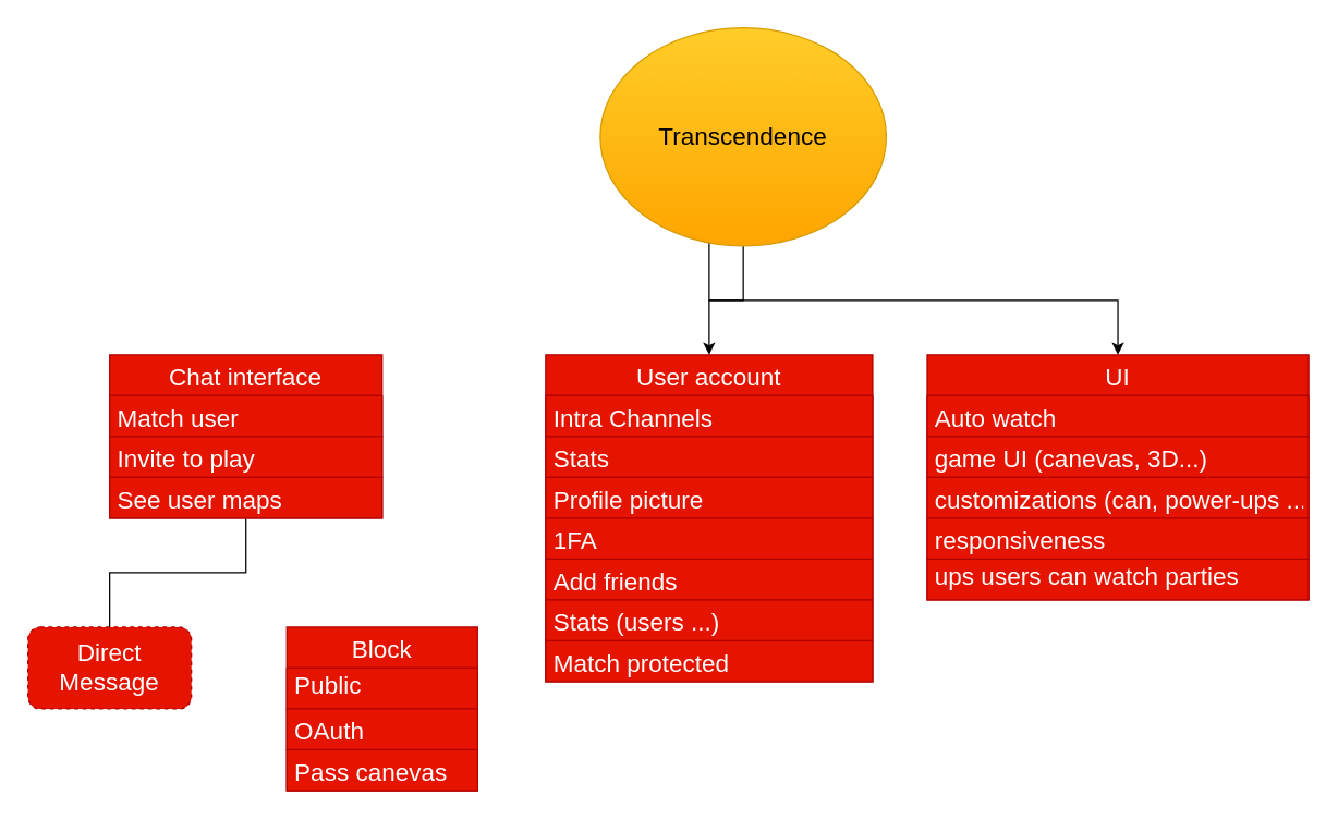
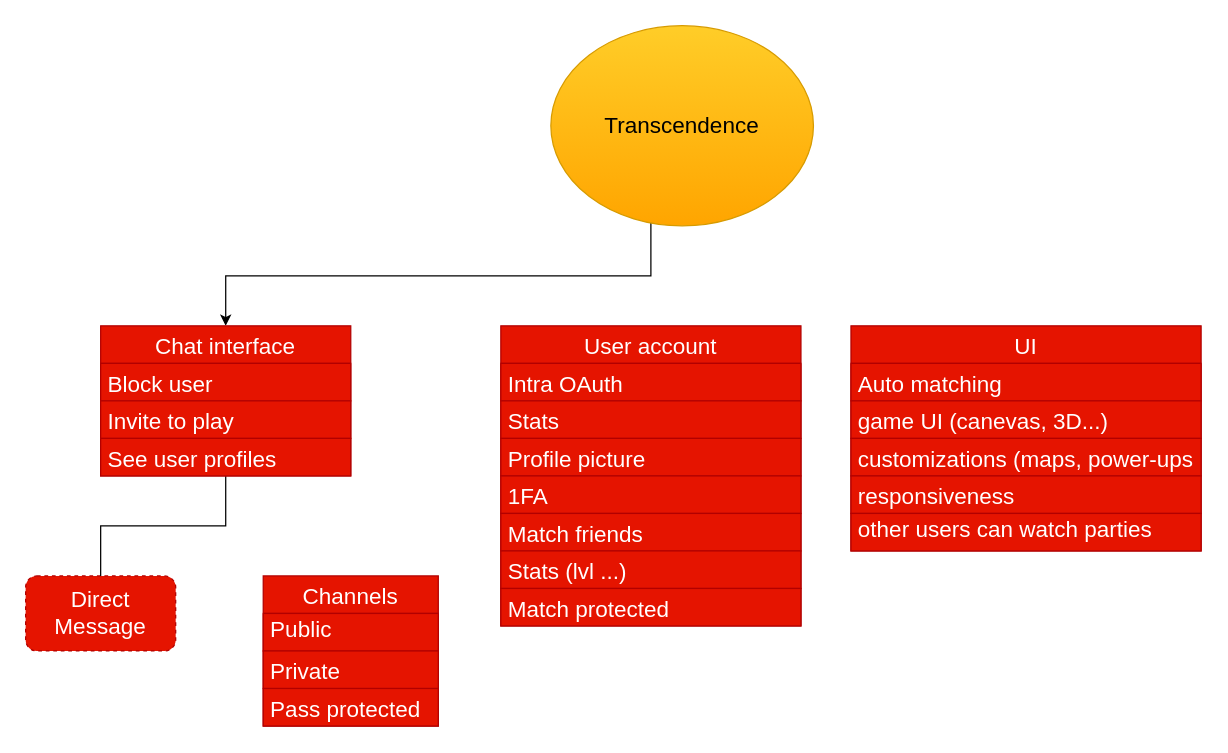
- <mxCell id="3" style="edgeStyle=orthogonalEdgeStyle;rounded=0;orthogonalLoop=1;jettySize=auto;html=1;fontSize=18;" parent="1" source="5" target="16" edge="1"><mxGeometry relative="1" as="geometry" /></mxCell>
+ <mxCell id="2" style="edgeStyle=orthogonalEdgeStyle;rounded=0;orthogonalLoop=1;jettySize=auto;html=1;fontSize=18;entryX=0.5;entryY=0;entryDx=0;entryDy=0;" parent="1" source="5" target="8" edge="1"><mxGeometry relative="1" as="geometry"><Array as="points"><mxPoint x="520" y="220" /><mxPoint x="180" y="220" /></Array></mxGeometry></mxCell>
- <mxCell id="4" style="edgeStyle=orthogonalEdgeStyle;rounded=0;orthogonalLoop=1;jettySize=auto;html=1;fontSize=18;" parent="1" source="5" target="24" edge="1"><mxGeometry relative="1" as="geometry"><Array as="points"><mxPoint x="520" y="220" /><mxPoint x="820" y="220" /></Array></mxGeometry></mxCell>
- <mxCell id="9" value="Match user" style="text;strokeColor=#B20000;fillColor=#e51400;align=left;verticalAlign=middle;spacingLeft=4;spacingRight=4;overflow=hidden;points=[[0,0.5],[1,0.5]];portConstraint=eastwest;rotatable=0;fontSize=18;fontColor=#ffffff;" parent="8" vertex="1"><mxGeometry y="30" width="200" height="30" as="geometry" /></mxCell>
+ <mxCell id="9" value="Block user" style="text;strokeColor=#B20000;fillColor=#e51400;align=left;verticalAlign=middle;spacingLeft=4;spacingRight=4;overflow=hidden;points=[[0,0.5],[1,0.5]];portConstraint=eastwest;rotatable=0;fontSize=18;fontColor=#ffffff;" parent="8" vertex="1"><mxGeometry y="30" width="200" height="30" as="geometry" /></mxCell>
- <mxCell id="17" value="Intra Channels" style="text;strokeColor=#B20000;fillColor=#e51400;align=left;verticalAlign=middle;spacingLeft=4;spacingRight=4;overflow=hidden;points=[[0,0.5],[1,0.5]];portConstraint=eastwest;rotatable=0;fontSize=18;fontColor=#ffffff;" parent="16" vertex="1"><mxGeometry y="30" width="240" height="30" as="geometry" /></mxCell>
+ <mxCell id="17" value="Intra OAuth" style="text;strokeColor=#B20000;fillColor=#e51400;align=left;verticalAlign=middle;spacingLeft=4;spacingRight=4;overflow=hidden;points=[[0,0.5],[1,0.5]];portConstraint=eastwest;rotatable=0;fontSize=18;fontColor=#ffffff;" parent="16" vertex="1"><mxGeometry y="30" width="240" height="30" as="geometry" /></mxCell>
- <mxCell id="25" value="Auto watch" style="text;strokeColor=#B20000;fillColor=#e51400;align=left;verticalAlign=middle;spacingLeft=4;spacingRight=4;overflow=hidden;points=[[0,0.5],[1,0.5]];portConstraint=eastwest;rotatable=0;fontSize=18;fontColor=#ffffff;" parent="24" vertex="1"><mxGeometry y="30" width="280" height="30" as="geometry" /></mxCell>
+ <mxCell id="25" value="Auto matching" style="text;strokeColor=#B20000;fillColor=#e51400;align=left;verticalAlign=middle;spacingLeft=4;spacingRight=4;overflow=hidden;points=[[0,0.5],[1,0.5]];portConstraint=eastwest;rotatable=0;fontSize=18;fontColor=#ffffff;" parent="24" vertex="1"><mxGeometry y="30" width="280" height="30" as="geometry" /></mxCell>
- <mxCell id="11" value="See user maps" style="text;strokeColor=#B20000;fillColor=#e51400;align=left;verticalAlign=middle;spacingLeft=4;spacingRight=4;overflow=hidden;points=[[0,0.5],[1,0.5]];portConstraint=eastwest;rotatable=0;fontSize=18;fontColor=#ffffff;" parent="8" vertex="1"><mxGeometry y="90" width="200" height="30" as="geometry" /></mxCell>
+ <mxCell id="11" value="See user profiles" style="text;strokeColor=#B20000;fillColor=#e51400;align=left;verticalAlign=middle;spacingLeft=4;spacingRight=4;overflow=hidden;points=[[0,0.5],[1,0.5]];portConstraint=eastwest;rotatable=0;fontSize=18;fontColor=#ffffff;" parent="8" vertex="1"><mxGeometry y="90" width="200" height="30" as="geometry" /></mxCell>
- <mxCell id="27" value="customizations (can, power-ups ...)" style="text;strokeColor=#B20000;fillColor=#e51400;align=left;verticalAlign=middle;spacingLeft=4;spacingRight=4;overflow=hidden;points=[[0,0.5],[1,0.5]];portConstraint=eastwest;rotatable=0;fontSize=18;fontColor=#ffffff;" parent="24" vertex="1"><mxGeometry y="90" width="280" height="30" as="geometry" /></mxCell>
+ <mxCell id="27" value="customizations (maps, power-ups ...)" style="text;strokeColor=#B20000;fillColor=#e51400;align=left;verticalAlign=middle;spacingLeft=4;spacingRight=4;overflow=hidden;points=[[0,0.5],[1,0.5]];portConstraint=eastwest;rotatable=0;fontSize=18;fontColor=#ffffff;" parent="24" vertex="1"><mxGeometry y="90" width="280" height="30" as="geometry" /></mxCell>
- <mxCell id="29" value="ups users can watch parties&#10;" style="text;strokeColor=#B20000;fillColor=#e51400;align=left;verticalAlign=middle;spacingLeft=4;spacingRight=4;overflow=hidden;points=[[0,0.5],[1,0.5]];portConstraint=eastwest;rotatable=0;fontSize=18;fontColor=#ffffff;" parent="24" vertex="1"><mxGeometry y="150" width="280" height="30" as="geometry" /></mxCell>
+ <mxCell id="29" value="other users can watch parties&#10;" style="text;strokeColor=#B20000;fillColor=#e51400;align=left;verticalAlign=middle;spacingLeft=4;spacingRight=4;overflow=hidden;points=[[0,0.5],[1,0.5]];portConstraint=eastwest;rotatable=0;fontSize=18;fontColor=#ffffff;" parent="24" vertex="1"><mxGeometry y="150" width="280" height="30" as="geometry" /></mxCell>
- <mxCell id="21" value="Add friends" style="text;strokeColor=#B20000;fillColor=#e51400;align=left;verticalAlign=middle;spacingLeft=4;spacingRight=4;overflow=hidden;points=[[0,0.5],[1,0.5]];portConstraint=eastwest;rotatable=0;fontSize=18;fontColor=#ffffff;" parent="16" vertex="1"><mxGeometry y="150" width="240" height="30" as="geometry" /></mxCell>
+ <mxCell id="21" value="Match friends" style="text;strokeColor=#B20000;fillColor=#e51400;align=left;verticalAlign=middle;spacingLeft=4;spacingRight=4;overflow=hidden;points=[[0,0.5],[1,0.5]];portConstraint=eastwest;rotatable=0;fontSize=18;fontColor=#ffffff;" parent="16" vertex="1"><mxGeometry y="150" width="240" height="30" as="geometry" /></mxCell>
- <mxCell id="22" value="Stats (users ...)" style="text;strokeColor=#B20000;fillColor=#e51400;align=left;verticalAlign=middle;spacingLeft=4;spacingRight=4;overflow=hidden;points=[[0,0.5],[1,0.5]];portConstraint=eastwest;rotatable=0;fontSize=18;fontColor=#ffffff;" parent="16" vertex="1"><mxGeometry y="180" width="240" height="30" as="geometry" /></mxCell>
+ <mxCell id="22" value="Stats (lvl ...)" style="text;strokeColor=#B20000;fillColor=#e51400;align=left;verticalAlign=middle;spacingLeft=4;spacingRight=4;overflow=hidden;points=[[0,0.5],[1,0.5]];portConstraint=eastwest;rotatable=0;fontSize=18;fontColor=#ffffff;" parent="16" vertex="1"><mxGeometry y="180" width="240" height="30" as="geometry" /></mxCell>
- <mxCell id="12" value="Block" style="swimlane;fontStyle=0;childLayout=stackLayout;horizontal=1;startSize=30;horizontalStack=0;resizeParent=1;resizeParentMax=0;resizeLast=0;collapsible=1;marginBottom=0;fontSize=18;fillColor=#e51400;fontColor=#ffffff;strokeColor=#B20000;" parent="1" vertex="1"><mxGeometry x="210" y="460" width="140" height="120" as="geometry" /></mxCell>
+ <mxCell id="12" value="Channels" style="swimlane;fontStyle=0;childLayout=stackLayout;horizontal=1;startSize=30;horizontalStack=0;resizeParent=1;resizeParentMax=0;resizeLast=0;collapsible=1;marginBottom=0;fontSize=18;fillColor=#e51400;fontColor=#ffffff;strokeColor=#B20000;" parent="1" vertex="1"><mxGeometry x="210" y="460" width="140" height="120" as="geometry" /></mxCell>
- <mxCell id="14" value="OAuth" style="text;strokeColor=#B20000;fillColor=#e51400;align=left;verticalAlign=middle;spacingLeft=4;spacingRight=4;overflow=hidden;points=[[0,0.5],[1,0.5]];portConstraint=eastwest;rotatable=0;fontSize=18;fontColor=#ffffff;" parent="12" vertex="1"><mxGeometry y="60" width="140" height="30" as="geometry" /></mxCell>
+ <mxCell id="14" value="Private" style="text;strokeColor=#B20000;fillColor=#e51400;align=left;verticalAlign=middle;spacingLeft=4;spacingRight=4;overflow=hidden;points=[[0,0.5],[1,0.5]];portConstraint=eastwest;rotatable=0;fontSize=18;fontColor=#ffffff;" parent="12" vertex="1"><mxGeometry y="60" width="140" height="30" as="geometry" /></mxCell>
- <mxCell id="15" value="Pass canevas" style="text;strokeColor=#B20000;fillColor=#e51400;align=left;verticalAlign=middle;spacingLeft=4;spacingRight=4;overflow=hidden;points=[[0,0.5],[1,0.5]];portConstraint=eastwest;rotatable=0;fontSize=18;fontColor=#ffffff;" parent="12" vertex="1"><mxGeometry y="90" width="140" height="30" as="geometry" /></mxCell>
+ <mxCell id="15" value="Pass protected" style="text;strokeColor=#B20000;fillColor=#e51400;align=left;verticalAlign=middle;spacingLeft=4;spacingRight=4;overflow=hidden;points=[[0,0.5],[1,0.5]];portConstraint=eastwest;rotatable=0;fontSize=18;fontColor=#ffffff;" parent="12" vertex="1"><mxGeometry y="90" width="140" height="30" as="geometry" /></mxCell>
